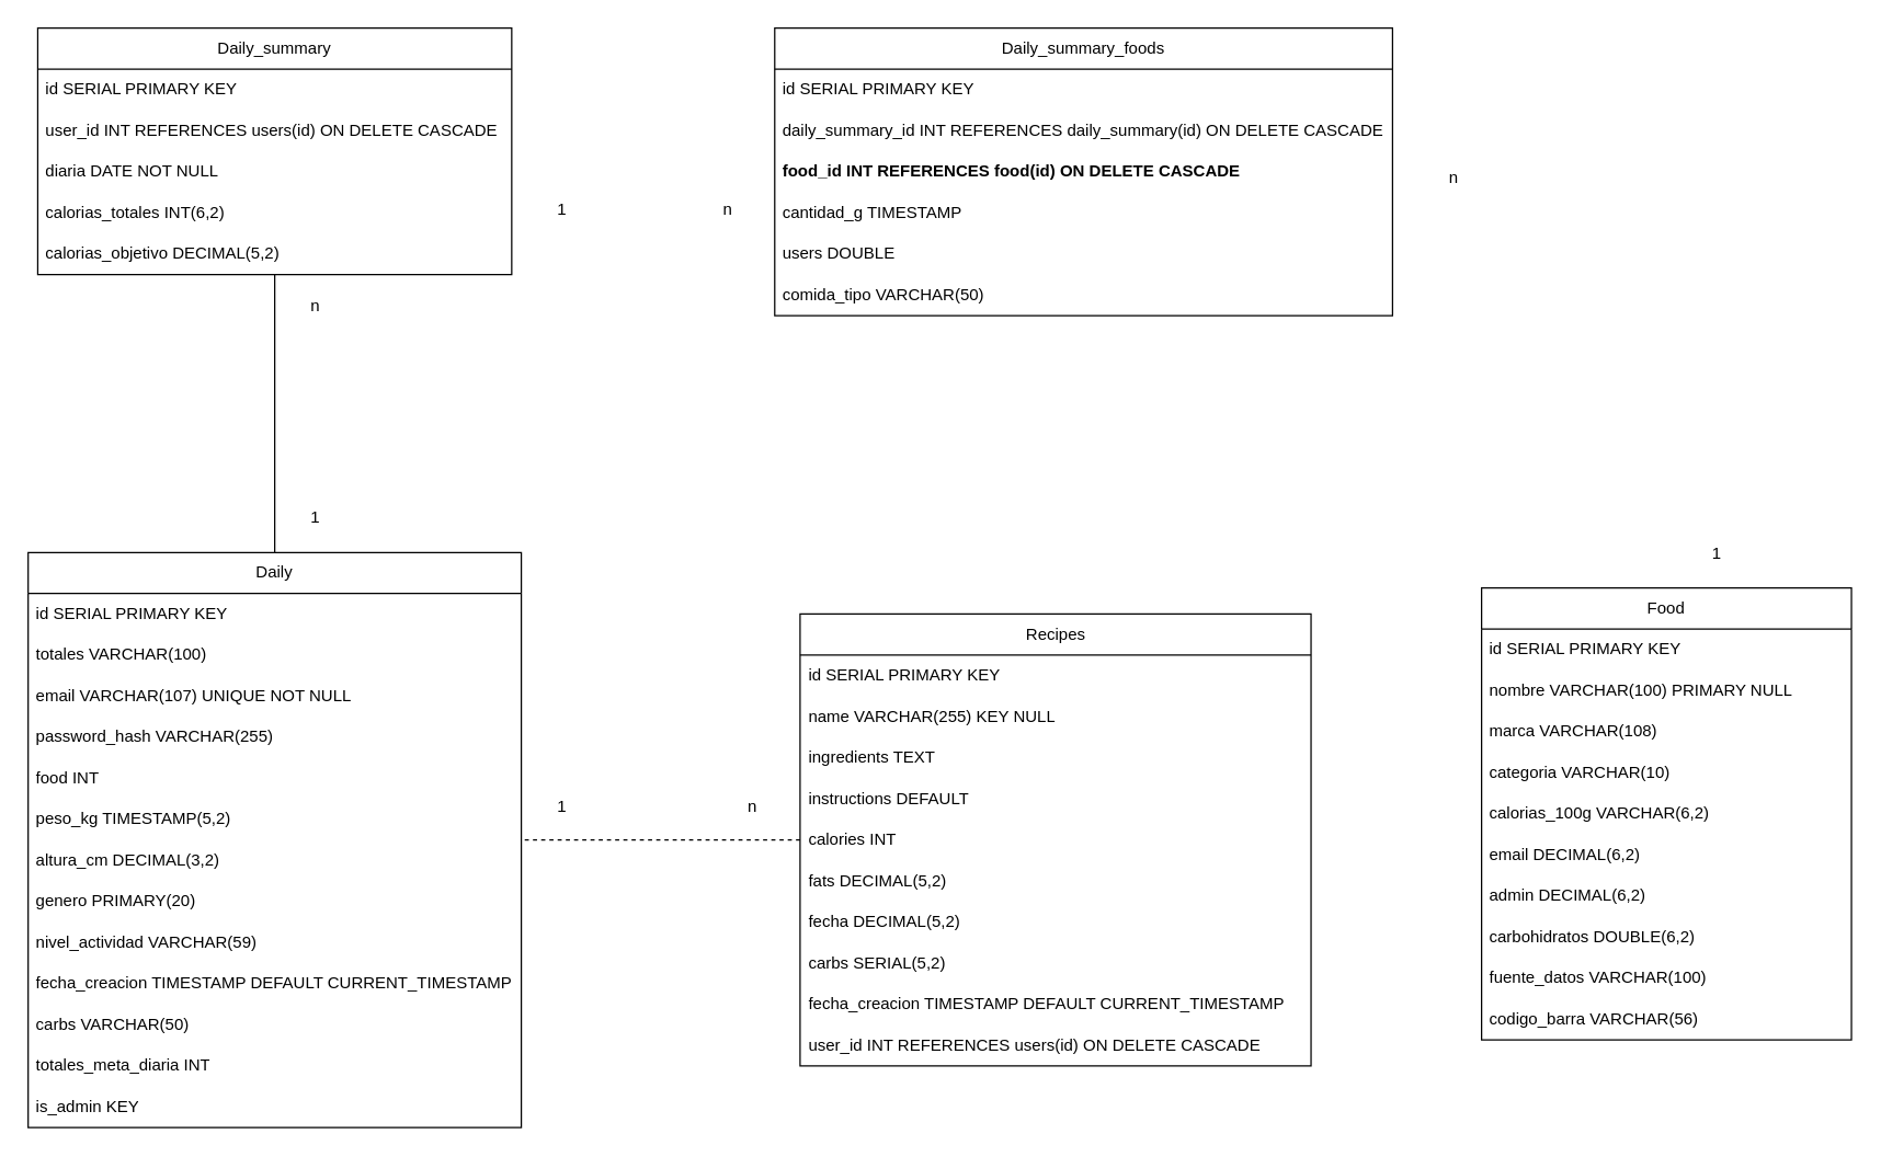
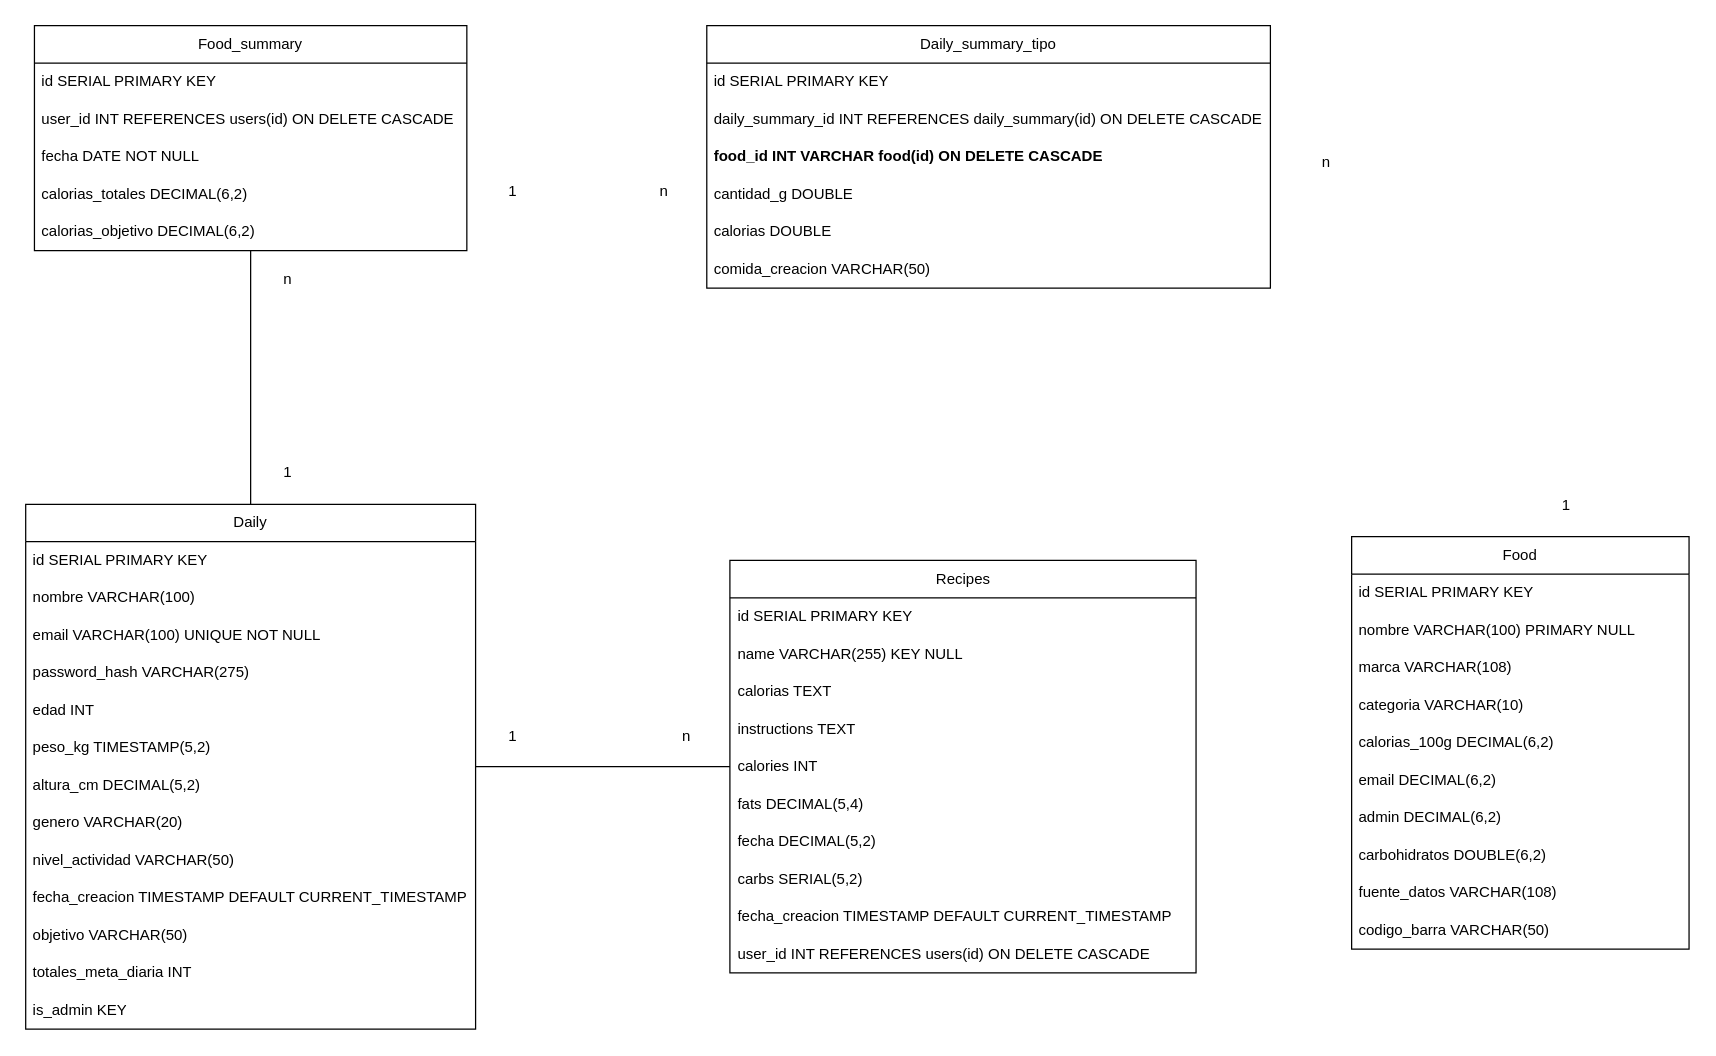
- <mxCell id="27" value="Daily_summary" style="swimlane;fontStyle=0;childLayout=stackLayout;horizontal=1;startSize=30;horizontalStack=0;resizeParent=1;resizeParentMax=0;resizeLast=0;collapsible=1;marginBottom=0;whiteSpace=wrap;html=1;" parent="1" vertex="1"><mxGeometry x="27" y="20" width="346" height="180" as="geometry" /></mxCell>
+ <mxCell id="27" value="Food_summary" style="swimlane;fontStyle=0;childLayout=stackLayout;horizontal=1;startSize=30;horizontalStack=0;resizeParent=1;resizeParentMax=0;resizeLast=0;collapsible=1;marginBottom=0;whiteSpace=wrap;html=1;" parent="1" vertex="1"><mxGeometry x="27" y="20" width="346" height="180" as="geometry" /></mxCell>
- <mxCell id="36" value="Daily_summary_foods" style="swimlane;fontStyle=0;childLayout=stackLayout;horizontal=1;startSize=30;horizontalStack=0;resizeParent=1;resizeParentMax=0;resizeLast=0;collapsible=1;marginBottom=0;whiteSpace=wrap;html=1;" vertex="1" parent="1"><mxGeometry x="565" y="20" width="451" height="210" as="geometry" /></mxCell>
+ <mxCell id="36" value="Daily_summary_tipo" style="swimlane;fontStyle=0;childLayout=stackLayout;horizontal=1;startSize=30;horizontalStack=0;resizeParent=1;resizeParentMax=0;resizeLast=0;collapsible=1;marginBottom=0;whiteSpace=wrap;html=1;" vertex="1" parent="1"><mxGeometry x="565" y="20" width="451" height="210" as="geometry" /></mxCell>
- <mxCell id="30" value="diaria DATE NOT NULL" style="text;strokeColor=none;fillColor=none;align=left;verticalAlign=middle;spacingLeft=4;spacingRight=4;overflow=hidden;points=[[0,0.5],[1,0.5]];portConstraint=eastwest;rotatable=0;whiteSpace=wrap;html=1;" parent="27" vertex="1"><mxGeometry y="90" width="346" height="30" as="geometry" /></mxCell>
+ <mxCell id="30" value="fecha DATE NOT NULL" style="text;strokeColor=none;fillColor=none;align=left;verticalAlign=middle;spacingLeft=4;spacingRight=4;overflow=hidden;points=[[0,0.5],[1,0.5]];portConstraint=eastwest;rotatable=0;whiteSpace=wrap;html=1;" parent="27" vertex="1"><mxGeometry y="90" width="346" height="30" as="geometry" /></mxCell>
- <mxCell id="39" value="food_id INT REFERENCES food(id) ON DELETE CASCADE" style="text;strokeColor=none;fillColor=none;align=left;verticalAlign=middle;spacingLeft=4;spacingRight=4;overflow=hidden;points=[[0,0.5],[1,0.5]];portConstraint=eastwest;rotatable=0;whiteSpace=wrap;html=1;fontStyle=1" vertex="1" parent="36"><mxGeometry y="90" width="451" height="30" as="geometry" /></mxCell>
+ <mxCell id="39" value="food_id INT VARCHAR food(id) ON DELETE CASCADE" style="text;strokeColor=none;fillColor=none;align=left;verticalAlign=middle;spacingLeft=4;spacingRight=4;overflow=hidden;points=[[0,0.5],[1,0.5]];portConstraint=eastwest;rotatable=0;whiteSpace=wrap;html=1;fontStyle=1" vertex="1" parent="36"><mxGeometry y="90" width="451" height="30" as="geometry" /></mxCell>
- <mxCell id="31" value="calorias_totales INT(6,2)" style="text;strokeColor=none;fillColor=none;align=left;verticalAlign=middle;spacingLeft=4;spacingRight=4;overflow=hidden;points=[[0,0.5],[1,0.5]];portConstraint=eastwest;rotatable=0;whiteSpace=wrap;html=1;" parent="27" vertex="1"><mxGeometry y="120" width="346" height="30" as="geometry" /></mxCell>
+ <mxCell id="31" value="calorias_totales DECIMAL(6,2)" style="text;strokeColor=none;fillColor=none;align=left;verticalAlign=middle;spacingLeft=4;spacingRight=4;overflow=hidden;points=[[0,0.5],[1,0.5]];portConstraint=eastwest;rotatable=0;whiteSpace=wrap;html=1;" parent="27" vertex="1"><mxGeometry y="120" width="346" height="30" as="geometry" /></mxCell>
- <mxCell id="40" value="cantidad_g TIMESTAMP" style="text;strokeColor=none;fillColor=none;align=left;verticalAlign=middle;spacingLeft=4;spacingRight=4;overflow=hidden;points=[[0,0.5],[1,0.5]];portConstraint=eastwest;rotatable=0;whiteSpace=wrap;html=1;" vertex="1" parent="36"><mxGeometry y="120" width="451" height="30" as="geometry" /></mxCell>
+ <mxCell id="40" value="cantidad_g DOUBLE" style="text;strokeColor=none;fillColor=none;align=left;verticalAlign=middle;spacingLeft=4;spacingRight=4;overflow=hidden;points=[[0,0.5],[1,0.5]];portConstraint=eastwest;rotatable=0;whiteSpace=wrap;html=1;" vertex="1" parent="36"><mxGeometry y="120" width="451" height="30" as="geometry" /></mxCell>
- <mxCell id="32" value="calorias_objetivo DECIMAL(5,2)" style="text;strokeColor=none;fillColor=none;align=left;verticalAlign=middle;spacingLeft=4;spacingRight=4;overflow=hidden;points=[[0,0.5],[1,0.5]];portConstraint=eastwest;rotatable=0;whiteSpace=wrap;html=1;" parent="27" vertex="1"><mxGeometry y="150" width="346" height="30" as="geometry" /></mxCell>
+ <mxCell id="32" value="calorias_objetivo DECIMAL(6,2)" style="text;strokeColor=none;fillColor=none;align=left;verticalAlign=middle;spacingLeft=4;spacingRight=4;overflow=hidden;points=[[0,0.5],[1,0.5]];portConstraint=eastwest;rotatable=0;whiteSpace=wrap;html=1;" parent="27" vertex="1"><mxGeometry y="150" width="346" height="30" as="geometry" /></mxCell>
- <mxCell id="41" value="users DOUBLE" style="text;strokeColor=none;fillColor=none;align=left;verticalAlign=middle;spacingLeft=4;spacingRight=4;overflow=hidden;points=[[0,0.5],[1,0.5]];portConstraint=eastwest;rotatable=0;whiteSpace=wrap;html=1;" vertex="1" parent="36"><mxGeometry y="150" width="451" height="30" as="geometry" /></mxCell>
+ <mxCell id="41" value="calorias DOUBLE" style="text;strokeColor=none;fillColor=none;align=left;verticalAlign=middle;spacingLeft=4;spacingRight=4;overflow=hidden;points=[[0,0.5],[1,0.5]];portConstraint=eastwest;rotatable=0;whiteSpace=wrap;html=1;" vertex="1" parent="36"><mxGeometry y="150" width="451" height="30" as="geometry" /></mxCell>
- <mxCell id="42" value="comida_tipo VARCHAR(50)" style="text;strokeColor=none;fillColor=none;align=left;verticalAlign=middle;spacingLeft=4;spacingRight=4;overflow=hidden;points=[[0,0.5],[1,0.5]];portConstraint=eastwest;rotatable=0;whiteSpace=wrap;html=1;" vertex="1" parent="36"><mxGeometry y="180" width="451" height="30" as="geometry" /></mxCell>
+ <mxCell id="42" value="comida_creacion VARCHAR(50)" style="text;strokeColor=none;fillColor=none;align=left;verticalAlign=middle;spacingLeft=4;spacingRight=4;overflow=hidden;points=[[0,0.5],[1,0.5]];portConstraint=eastwest;rotatable=0;whiteSpace=wrap;html=1;" vertex="1" parent="36"><mxGeometry y="180" width="451" height="30" as="geometry" /></mxCell>
- <mxCell id="4" value="totales VARCHAR(100)" style="text;strokeColor=none;fillColor=none;align=left;verticalAlign=middle;spacingLeft=4;spacingRight=4;overflow=hidden;points=[[0,0.5],[1,0.5]];portConstraint=eastwest;rotatable=0;whiteSpace=wrap;html=1;" parent="2" vertex="1"><mxGeometry y="60" width="360" height="30" as="geometry" /></mxCell>
+ <mxCell id="4" value="nombre VARCHAR(100)" style="text;strokeColor=none;fillColor=none;align=left;verticalAlign=middle;spacingLeft=4;spacingRight=4;overflow=hidden;points=[[0,0.5],[1,0.5]];portConstraint=eastwest;rotatable=0;whiteSpace=wrap;html=1;" parent="2" vertex="1"><mxGeometry y="60" width="360" height="30" as="geometry" /></mxCell>
- <mxCell id="5" value="email VARCHAR(107) UNIQUE NOT NULL" style="text;strokeColor=none;fillColor=none;align=left;verticalAlign=middle;spacingLeft=4;spacingRight=4;overflow=hidden;points=[[0,0.5],[1,0.5]];portConstraint=eastwest;rotatable=0;whiteSpace=wrap;html=1;" parent="2" vertex="1"><mxGeometry y="90" width="360" height="30" as="geometry" /></mxCell>
+ <mxCell id="5" value="email VARCHAR(100) UNIQUE NOT NULL" style="text;strokeColor=none;fillColor=none;align=left;verticalAlign=middle;spacingLeft=4;spacingRight=4;overflow=hidden;points=[[0,0.5],[1,0.5]];portConstraint=eastwest;rotatable=0;whiteSpace=wrap;html=1;" parent="2" vertex="1"><mxGeometry y="90" width="360" height="30" as="geometry" /></mxCell>
- <mxCell id="6" value="password_hash VARCHAR(255)" style="text;strokeColor=none;fillColor=none;align=left;verticalAlign=middle;spacingLeft=4;spacingRight=4;overflow=hidden;points=[[0,0.5],[1,0.5]];portConstraint=eastwest;rotatable=0;whiteSpace=wrap;html=1;" parent="2" vertex="1"><mxGeometry y="120" width="360" height="30" as="geometry" /></mxCell>
+ <mxCell id="6" value="password_hash VARCHAR(275)" style="text;strokeColor=none;fillColor=none;align=left;verticalAlign=middle;spacingLeft=4;spacingRight=4;overflow=hidden;points=[[0,0.5],[1,0.5]];portConstraint=eastwest;rotatable=0;whiteSpace=wrap;html=1;" parent="2" vertex="1"><mxGeometry y="120" width="360" height="30" as="geometry" /></mxCell>
- <mxCell id="50" value="ingredients TEXT" style="text;strokeColor=none;fillColor=none;align=left;verticalAlign=middle;spacingLeft=4;spacingRight=4;overflow=hidden;points=[[0,0.5],[1,0.5]];portConstraint=eastwest;rotatable=0;whiteSpace=wrap;html=1;" vertex="1" parent="47"><mxGeometry y="90" width="373" height="30" as="geometry" /></mxCell>
+ <mxCell id="50" value="calorias TEXT" style="text;strokeColor=none;fillColor=none;align=left;verticalAlign=middle;spacingLeft=4;spacingRight=4;overflow=hidden;points=[[0,0.5],[1,0.5]];portConstraint=eastwest;rotatable=0;whiteSpace=wrap;html=1;" vertex="1" parent="47"><mxGeometry y="90" width="373" height="30" as="geometry" /></mxCell>
- <mxCell id="7" value="food INT" style="text;strokeColor=none;fillColor=none;align=left;verticalAlign=middle;spacingLeft=4;spacingRight=4;overflow=hidden;points=[[0,0.5],[1,0.5]];portConstraint=eastwest;rotatable=0;whiteSpace=wrap;html=1;" parent="2" vertex="1"><mxGeometry y="150" width="360" height="30" as="geometry" /></mxCell>
+ <mxCell id="7" value="edad INT" style="text;strokeColor=none;fillColor=none;align=left;verticalAlign=middle;spacingLeft=4;spacingRight=4;overflow=hidden;points=[[0,0.5],[1,0.5]];portConstraint=eastwest;rotatable=0;whiteSpace=wrap;html=1;" parent="2" vertex="1"><mxGeometry y="150" width="360" height="30" as="geometry" /></mxCell>
- <mxCell id="51" value="instructions DEFAULT" style="text;strokeColor=none;fillColor=none;align=left;verticalAlign=middle;spacingLeft=4;spacingRight=4;overflow=hidden;points=[[0,0.5],[1,0.5]];portConstraint=eastwest;rotatable=0;whiteSpace=wrap;html=1;" vertex="1" parent="47"><mxGeometry y="120" width="373" height="30" as="geometry" /></mxCell>
+ <mxCell id="51" value="instructions TEXT" style="text;strokeColor=none;fillColor=none;align=left;verticalAlign=middle;spacingLeft=4;spacingRight=4;overflow=hidden;points=[[0,0.5],[1,0.5]];portConstraint=eastwest;rotatable=0;whiteSpace=wrap;html=1;" vertex="1" parent="47"><mxGeometry y="120" width="373" height="30" as="geometry" /></mxCell>
- <mxCell id="21" value="calorias_100g VARCHAR(6,2)" style="text;strokeColor=none;fillColor=none;align=left;verticalAlign=middle;spacingLeft=4;spacingRight=4;overflow=hidden;points=[[0,0.5],[1,0.5]];portConstraint=eastwest;rotatable=0;whiteSpace=wrap;html=1;" parent="16" vertex="1"><mxGeometry y="150" width="270" height="30" as="geometry" /></mxCell>
+ <mxCell id="21" value="calorias_100g DECIMAL(6,2)" style="text;strokeColor=none;fillColor=none;align=left;verticalAlign=middle;spacingLeft=4;spacingRight=4;overflow=hidden;points=[[0,0.5],[1,0.5]];portConstraint=eastwest;rotatable=0;whiteSpace=wrap;html=1;" parent="16" vertex="1"><mxGeometry y="150" width="270" height="30" as="geometry" /></mxCell>
- <mxCell id="58" style="edgeStyle=orthogonalEdgeStyle;rounded=0;orthogonalLoop=1;jettySize=auto;html=1;exitX=0;exitY=0.5;exitDx=0;exitDy=0;endArrow=none;startFill=0;dashed=1;" edge="1" parent="1" source="52" target="2"><mxGeometry relative="1" as="geometry" /></mxCell>
+ <mxCell id="58" style="edgeStyle=orthogonalEdgeStyle;rounded=0;orthogonalLoop=1;jettySize=auto;html=1;exitX=0;exitY=0.5;exitDx=0;exitDy=0;endArrow=none;startFill=0;" edge="1" parent="1" source="52" target="2"><mxGeometry relative="1" as="geometry" /></mxCell>
- <mxCell id="9" value="altura_cm DECIMAL(3,2)" style="text;strokeColor=none;fillColor=none;align=left;verticalAlign=middle;spacingLeft=4;spacingRight=4;overflow=hidden;points=[[0,0.5],[1,0.5]];portConstraint=eastwest;rotatable=0;whiteSpace=wrap;html=1;" parent="2" vertex="1"><mxGeometry y="210" width="360" height="30" as="geometry" /></mxCell>
+ <mxCell id="9" value="altura_cm DECIMAL(5,2)" style="text;strokeColor=none;fillColor=none;align=left;verticalAlign=middle;spacingLeft=4;spacingRight=4;overflow=hidden;points=[[0,0.5],[1,0.5]];portConstraint=eastwest;rotatable=0;whiteSpace=wrap;html=1;" parent="2" vertex="1"><mxGeometry y="210" width="360" height="30" as="geometry" /></mxCell>
- <mxCell id="53" value="fats DECIMAL(5,2)" style="text;strokeColor=none;fillColor=none;align=left;verticalAlign=middle;spacingLeft=4;spacingRight=4;overflow=hidden;points=[[0,0.5],[1,0.5]];portConstraint=eastwest;rotatable=0;whiteSpace=wrap;html=1;" vertex="1" parent="47"><mxGeometry y="180" width="373" height="30" as="geometry" /></mxCell>
+ <mxCell id="53" value="fats DECIMAL(5,4)" style="text;strokeColor=none;fillColor=none;align=left;verticalAlign=middle;spacingLeft=4;spacingRight=4;overflow=hidden;points=[[0,0.5],[1,0.5]];portConstraint=eastwest;rotatable=0;whiteSpace=wrap;html=1;" vertex="1" parent="47"><mxGeometry y="180" width="373" height="30" as="geometry" /></mxCell>
- <mxCell id="10" value="genero PRIMARY(20)" style="text;strokeColor=none;fillColor=none;align=left;verticalAlign=middle;spacingLeft=4;spacingRight=4;overflow=hidden;points=[[0,0.5],[1,0.5]];portConstraint=eastwest;rotatable=0;whiteSpace=wrap;html=1;" parent="2" vertex="1"><mxGeometry y="240" width="360" height="30" as="geometry" /></mxCell>
+ <mxCell id="10" value="genero VARCHAR(20)" style="text;strokeColor=none;fillColor=none;align=left;verticalAlign=middle;spacingLeft=4;spacingRight=4;overflow=hidden;points=[[0,0.5],[1,0.5]];portConstraint=eastwest;rotatable=0;whiteSpace=wrap;html=1;" parent="2" vertex="1"><mxGeometry y="240" width="360" height="30" as="geometry" /></mxCell>
- <mxCell id="11" value="nivel_actividad VARCHAR(59)" style="text;strokeColor=none;fillColor=none;align=left;verticalAlign=middle;spacingLeft=4;spacingRight=4;overflow=hidden;points=[[0,0.5],[1,0.5]];portConstraint=eastwest;rotatable=0;whiteSpace=wrap;html=1;" parent="2" vertex="1"><mxGeometry y="270" width="360" height="30" as="geometry" /></mxCell>
+ <mxCell id="11" value="nivel_actividad VARCHAR(50)" style="text;strokeColor=none;fillColor=none;align=left;verticalAlign=middle;spacingLeft=4;spacingRight=4;overflow=hidden;points=[[0,0.5],[1,0.5]];portConstraint=eastwest;rotatable=0;whiteSpace=wrap;html=1;" parent="2" vertex="1"><mxGeometry y="270" width="360" height="30" as="geometry" /></mxCell>
- <mxCell id="25" value="fuente_datos VARCHAR(100)" style="text;strokeColor=none;fillColor=none;align=left;verticalAlign=middle;spacingLeft=4;spacingRight=4;overflow=hidden;points=[[0,0.5],[1,0.5]];portConstraint=eastwest;rotatable=0;whiteSpace=wrap;html=1;" parent="16" vertex="1"><mxGeometry y="270" width="270" height="30" as="geometry" /></mxCell>
+ <mxCell id="25" value="fuente_datos VARCHAR(108)" style="text;strokeColor=none;fillColor=none;align=left;verticalAlign=middle;spacingLeft=4;spacingRight=4;overflow=hidden;points=[[0,0.5],[1,0.5]];portConstraint=eastwest;rotatable=0;whiteSpace=wrap;html=1;" parent="16" vertex="1"><mxGeometry y="270" width="270" height="30" as="geometry" /></mxCell>
- <mxCell id="26" value="codigo_barra VARCHAR(56)" style="text;strokeColor=none;fillColor=none;align=left;verticalAlign=middle;spacingLeft=4;spacingRight=4;overflow=hidden;points=[[0,0.5],[1,0.5]];portConstraint=eastwest;rotatable=0;whiteSpace=wrap;html=1;" parent="16" vertex="1"><mxGeometry y="300" width="270" height="30" as="geometry" /></mxCell>
+ <mxCell id="26" value="codigo_barra VARCHAR(50)" style="text;strokeColor=none;fillColor=none;align=left;verticalAlign=middle;spacingLeft=4;spacingRight=4;overflow=hidden;points=[[0,0.5],[1,0.5]];portConstraint=eastwest;rotatable=0;whiteSpace=wrap;html=1;" parent="16" vertex="1"><mxGeometry y="300" width="270" height="30" as="geometry" /></mxCell>
- <mxCell id="13" value="carbs VARCHAR(50)" style="text;strokeColor=none;fillColor=none;align=left;verticalAlign=middle;spacingLeft=4;spacingRight=4;overflow=hidden;points=[[0,0.5],[1,0.5]];portConstraint=eastwest;rotatable=0;whiteSpace=wrap;html=1;" parent="2" vertex="1"><mxGeometry y="330" width="360" height="30" as="geometry" /></mxCell>
+ <mxCell id="13" value="objetivo VARCHAR(50)" style="text;strokeColor=none;fillColor=none;align=left;verticalAlign=middle;spacingLeft=4;spacingRight=4;overflow=hidden;points=[[0,0.5],[1,0.5]];portConstraint=eastwest;rotatable=0;whiteSpace=wrap;html=1;" parent="2" vertex="1"><mxGeometry y="330" width="360" height="30" as="geometry" /></mxCell>
